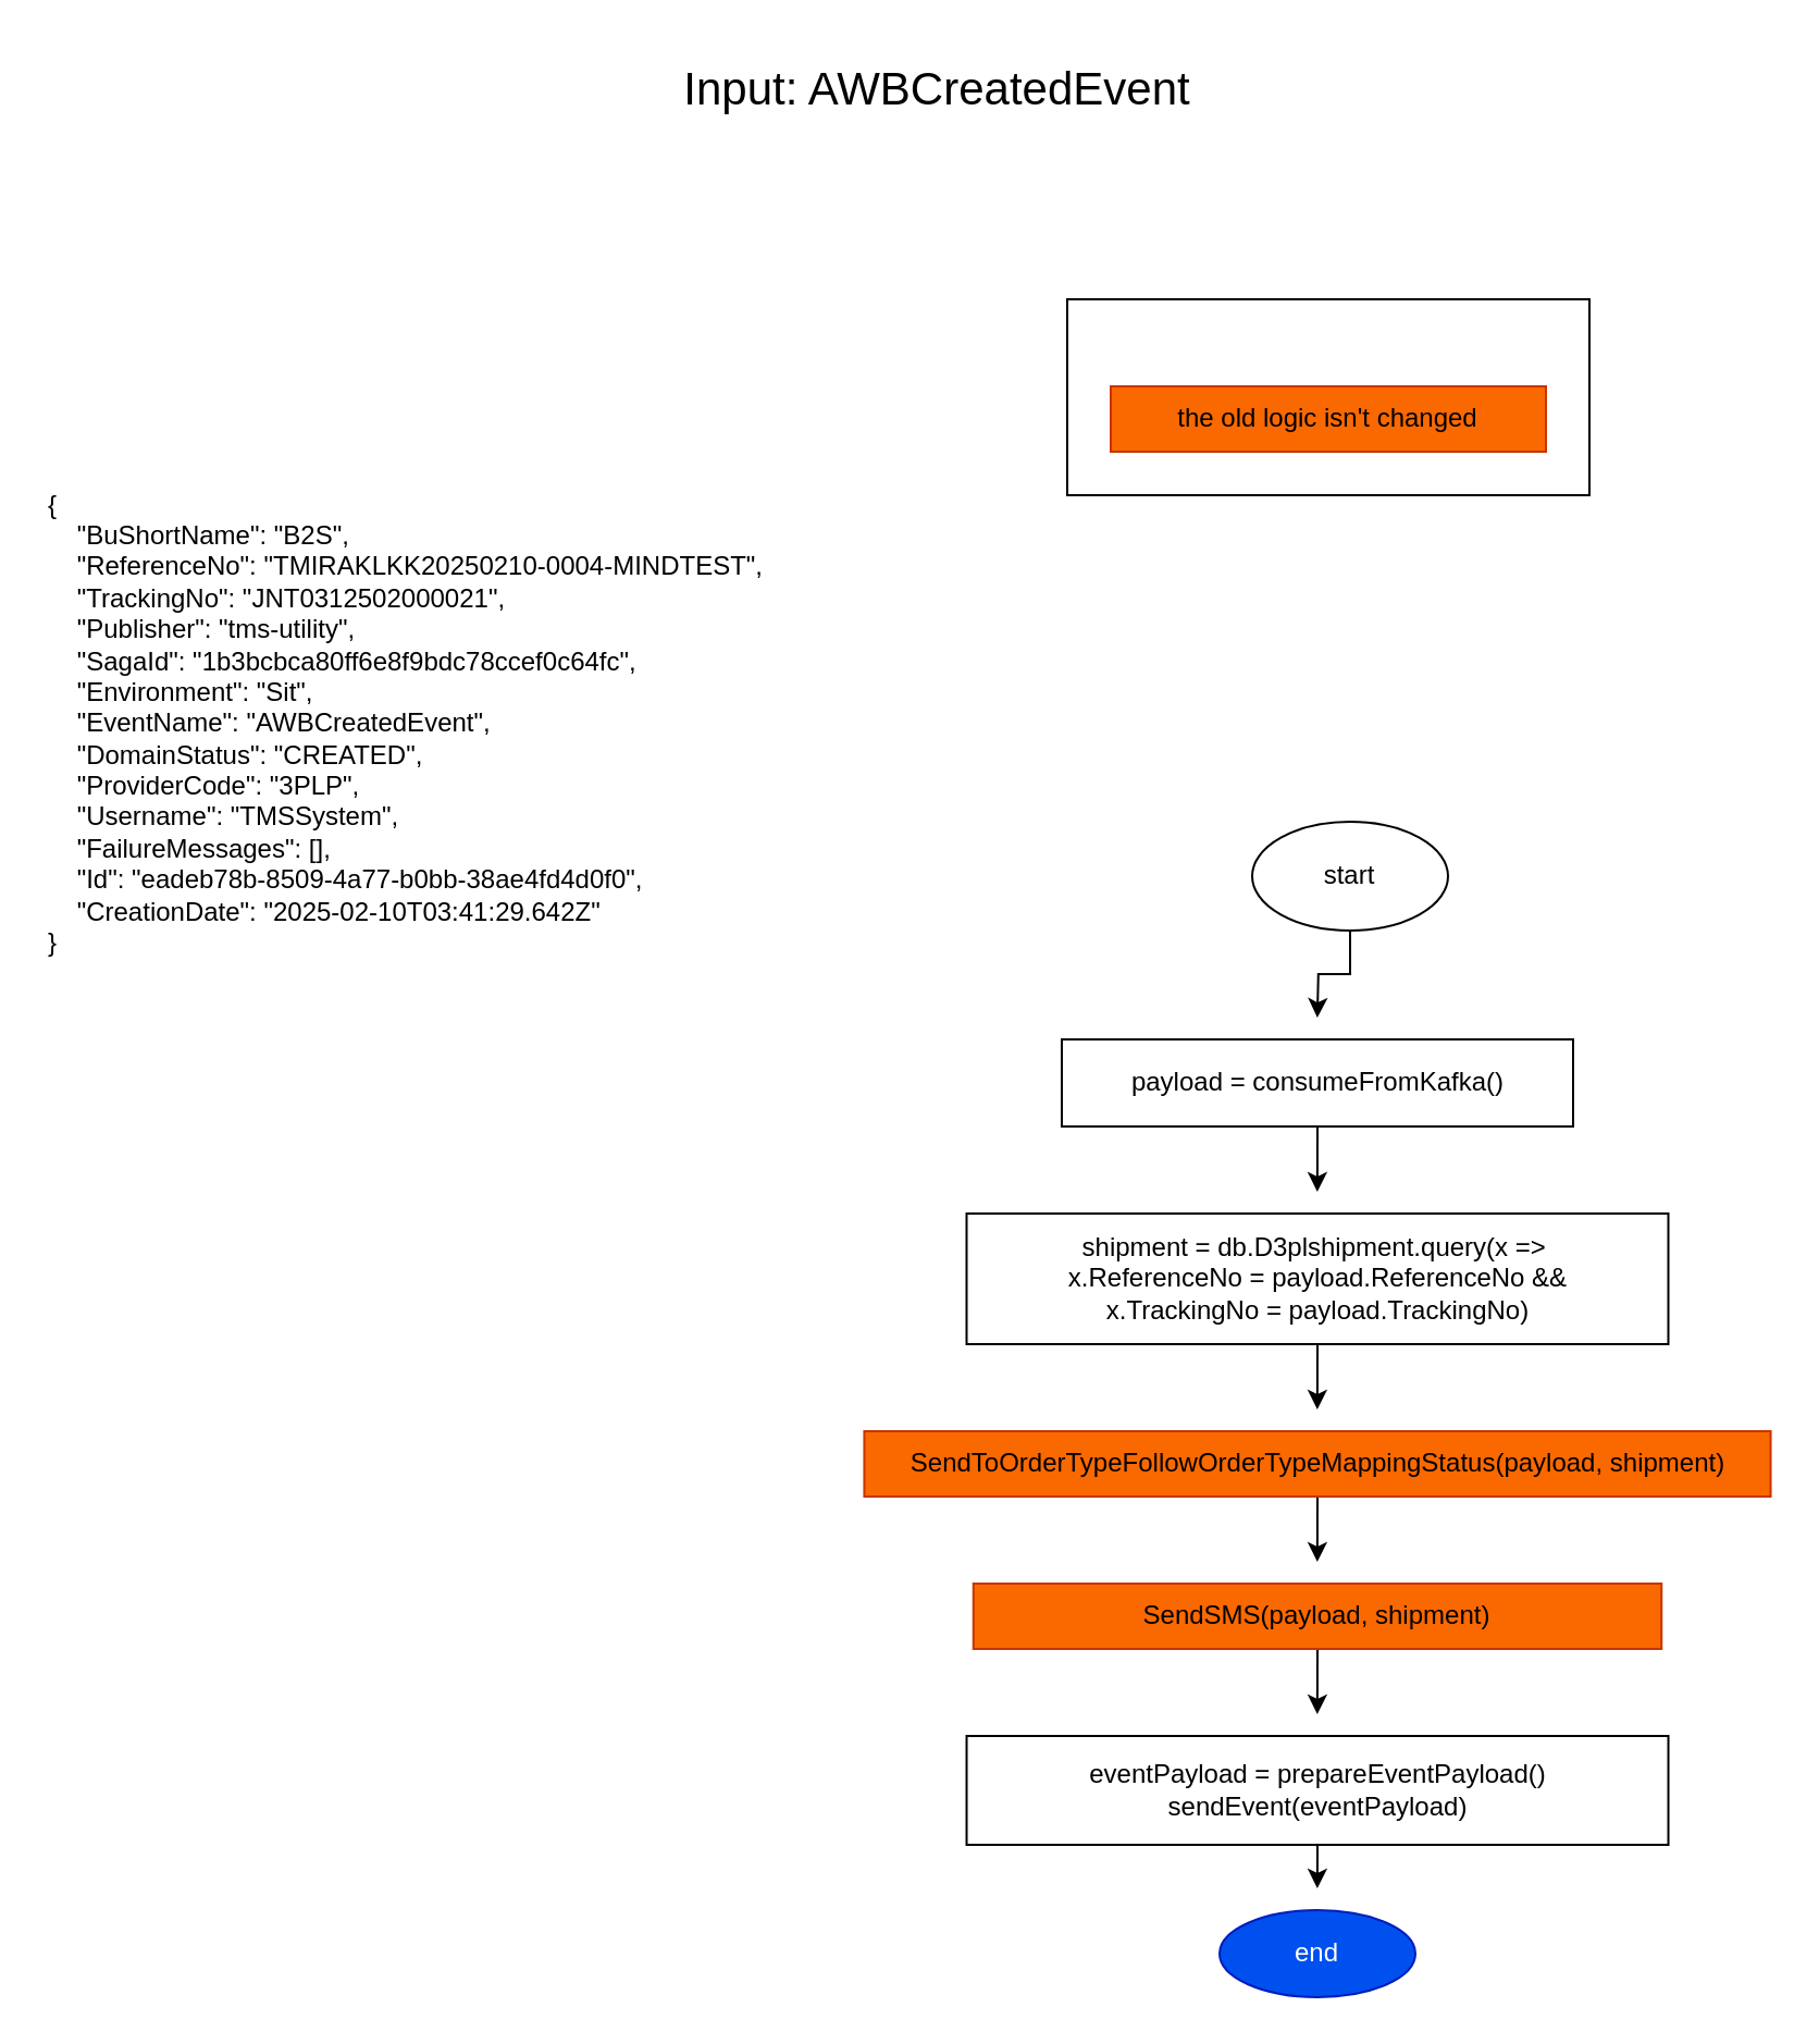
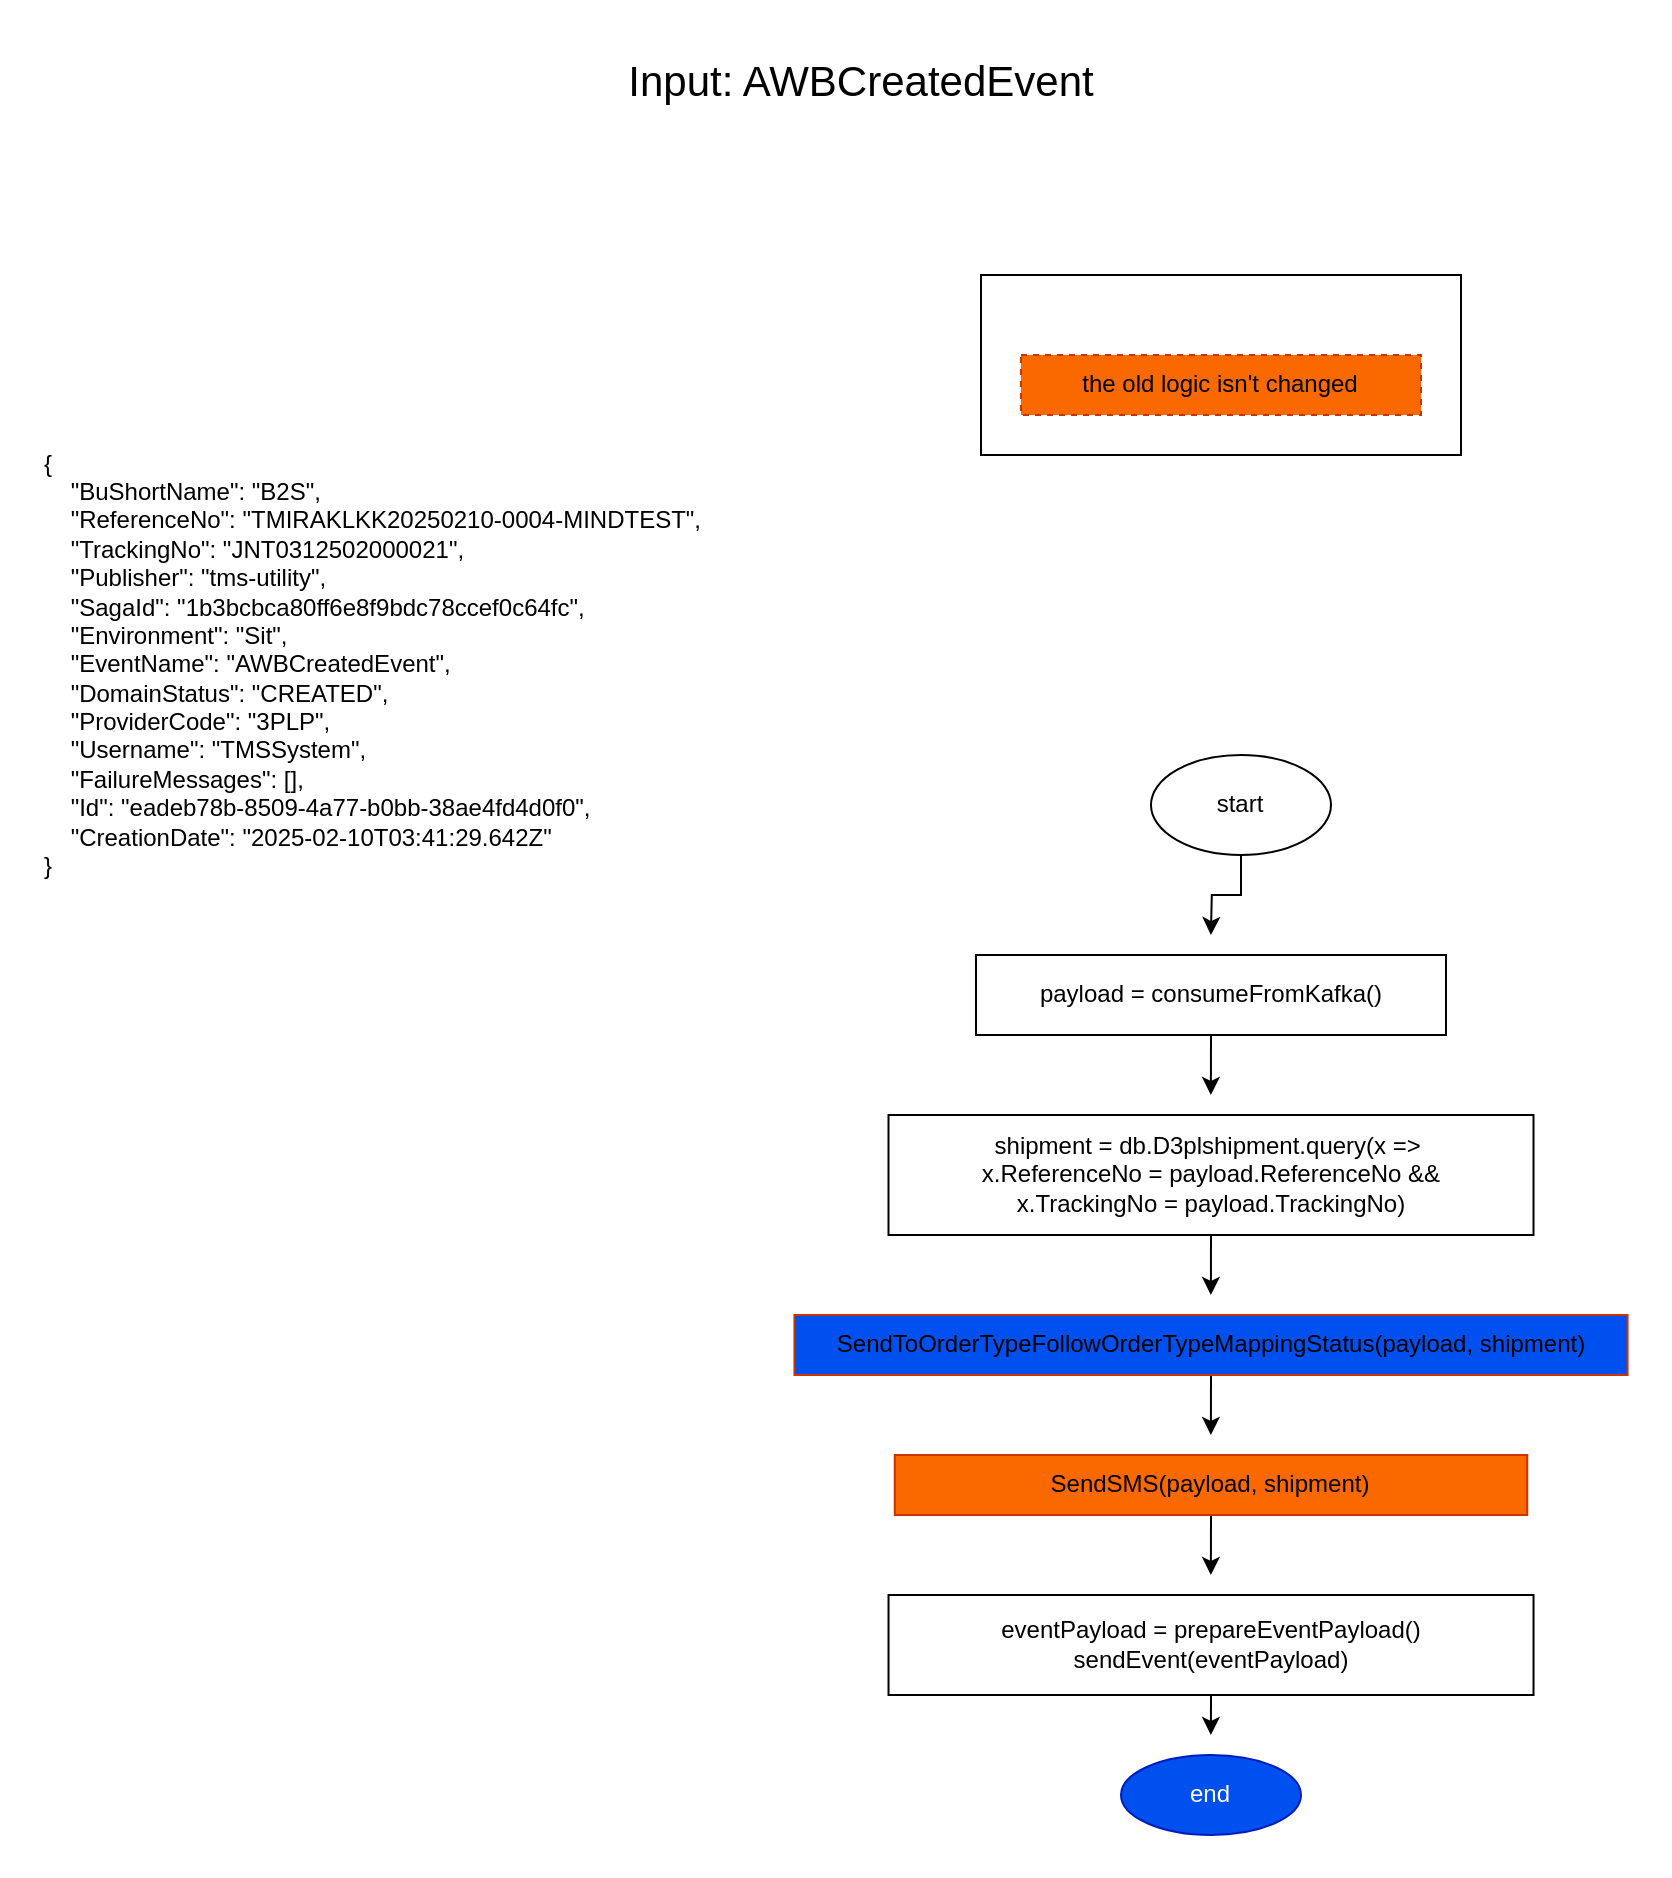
- <mxCell id="17" value="the old logic isn't changed" style="rounded=0;whiteSpace=wrap;html=1;fillColor=#fa6800;fontColor=#000000;strokeColor=#C73500;" vertex="1" parent="1"><mxGeometry x="510" y="177" width="200" height="30" as="geometry" /></mxCell>
+ <mxCell id="17" value="the old logic isn't changed" style="rounded=0;whiteSpace=wrap;html=1;fillColor=#fa6800;fontColor=#000000;strokeColor=#C73500;dashed=1;" vertex="1" parent="1"><mxGeometry x="510" y="177" width="200" height="30" as="geometry" /></mxCell>
- <mxCell id="9" value="SendToOrderTypeFollowOrderTypeMappingStatus(payload, shipment)" style="rounded=0;whiteSpace=wrap;html=1;fillColor=#fa6800;fontColor=#000000;strokeColor=#C73500;" parent="1" vertex="1"><mxGeometry x="396.72" y="657" width="416.56" height="30" as="geometry" /></mxCell>
+ <mxCell id="9" value="SendToOrderTypeFollowOrderTypeMappingStatus(payload, shipment)" style="rounded=0;whiteSpace=wrap;html=1;fillColor=#0050ef;fontColor=#000000;strokeColor=#C73500;" parent="1" vertex="1"><mxGeometry x="396.72" y="657" width="416.56" height="30" as="geometry" /></mxCell>
